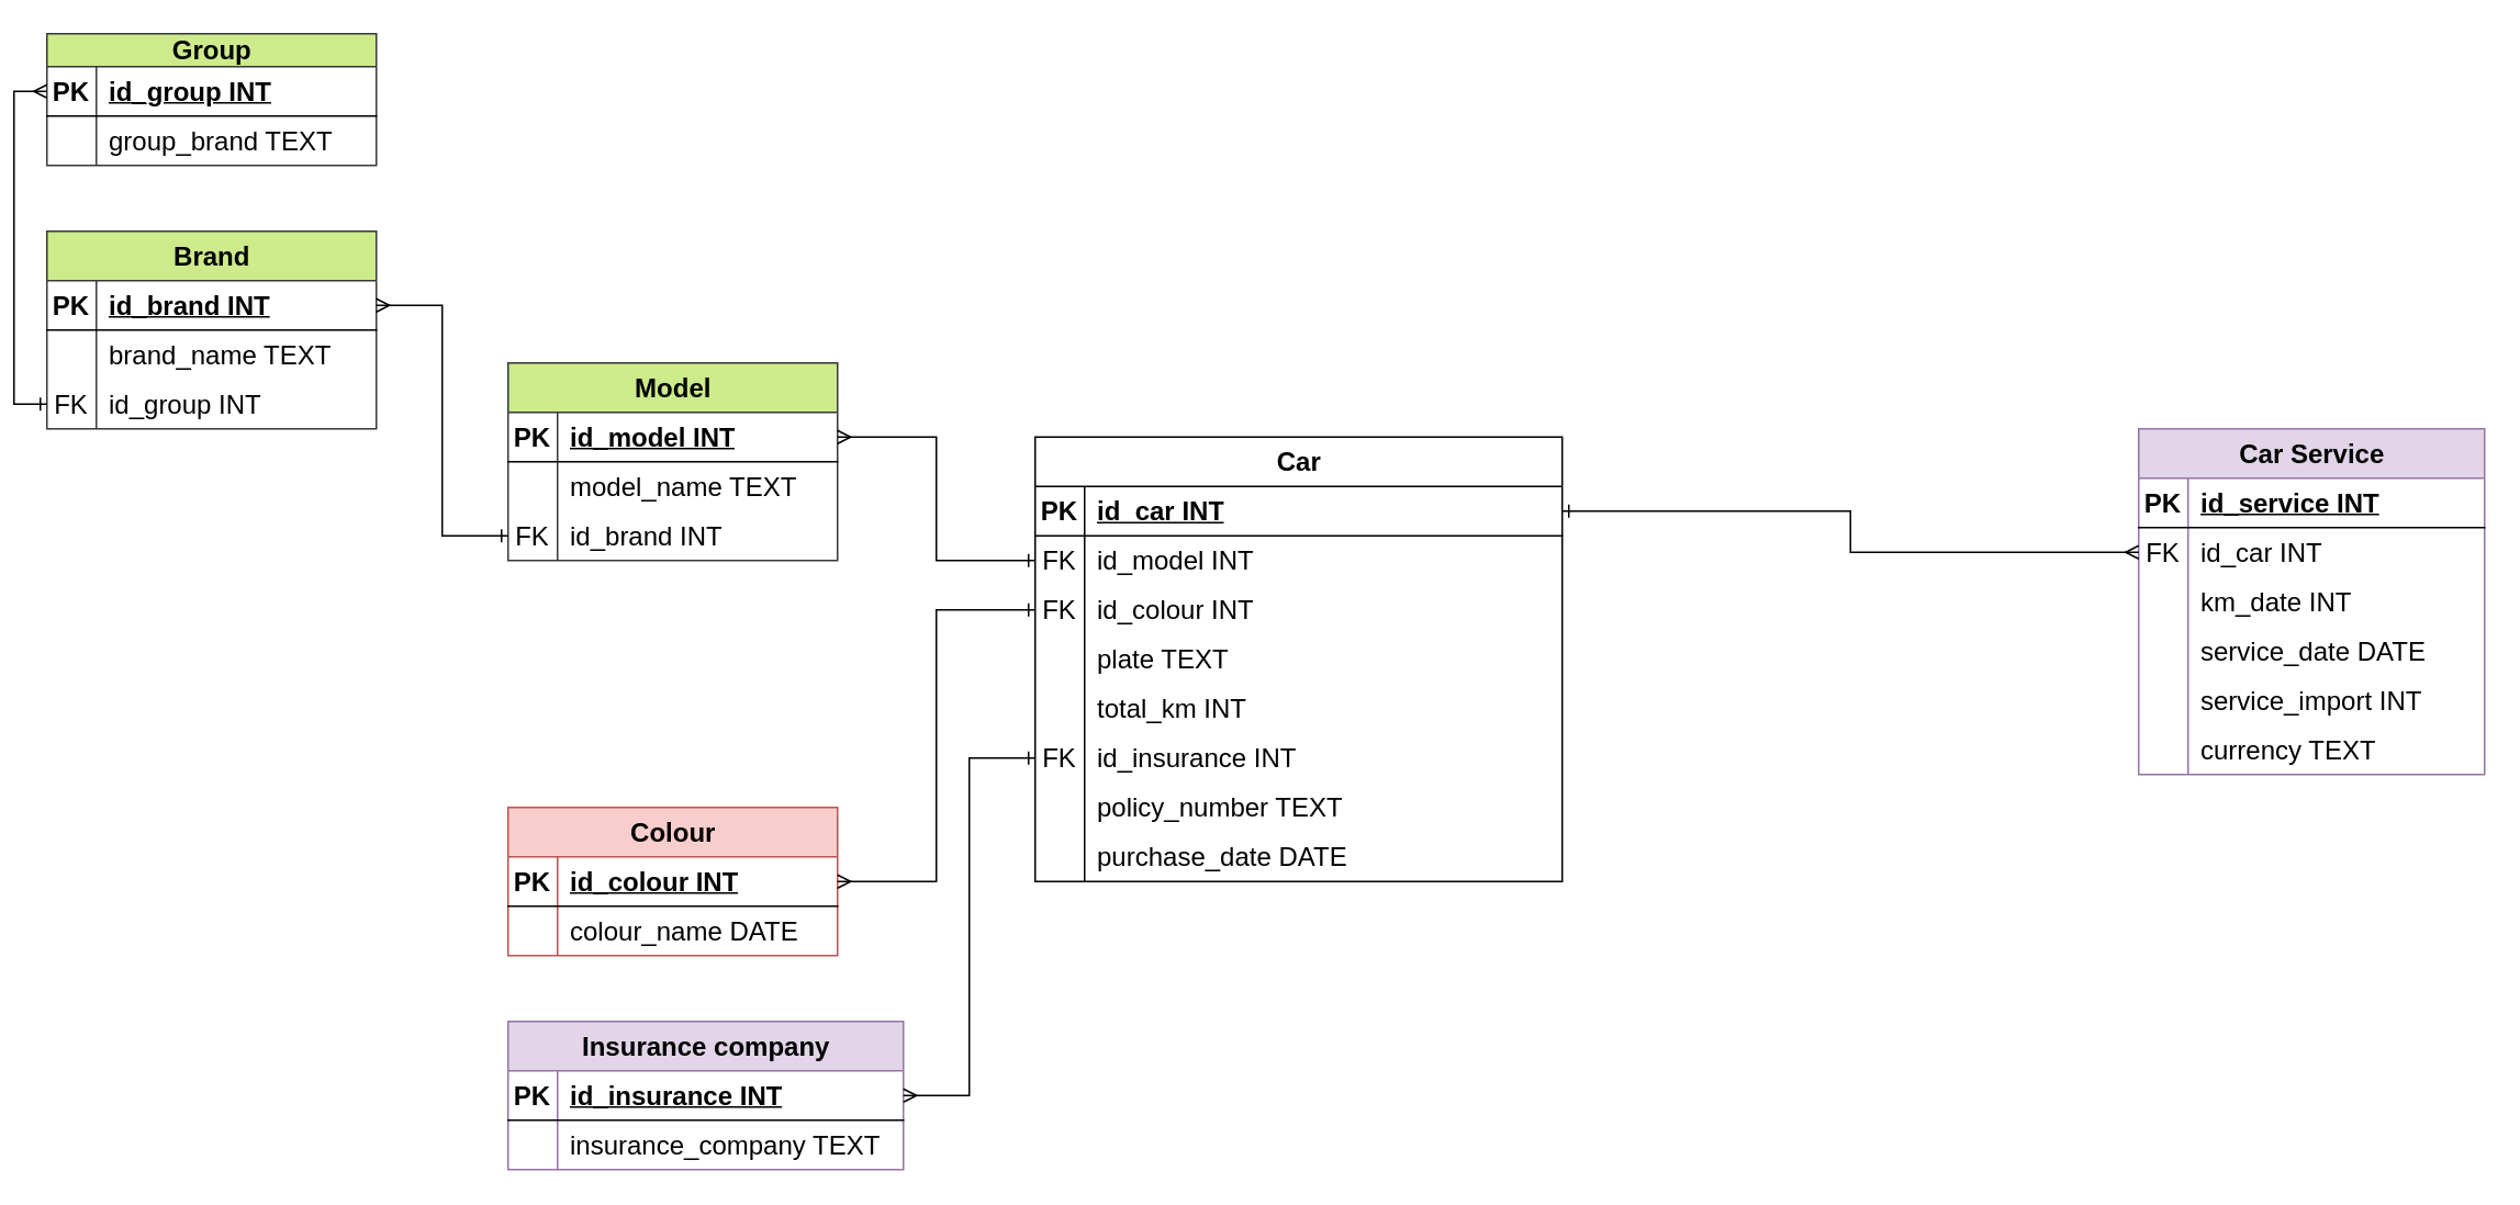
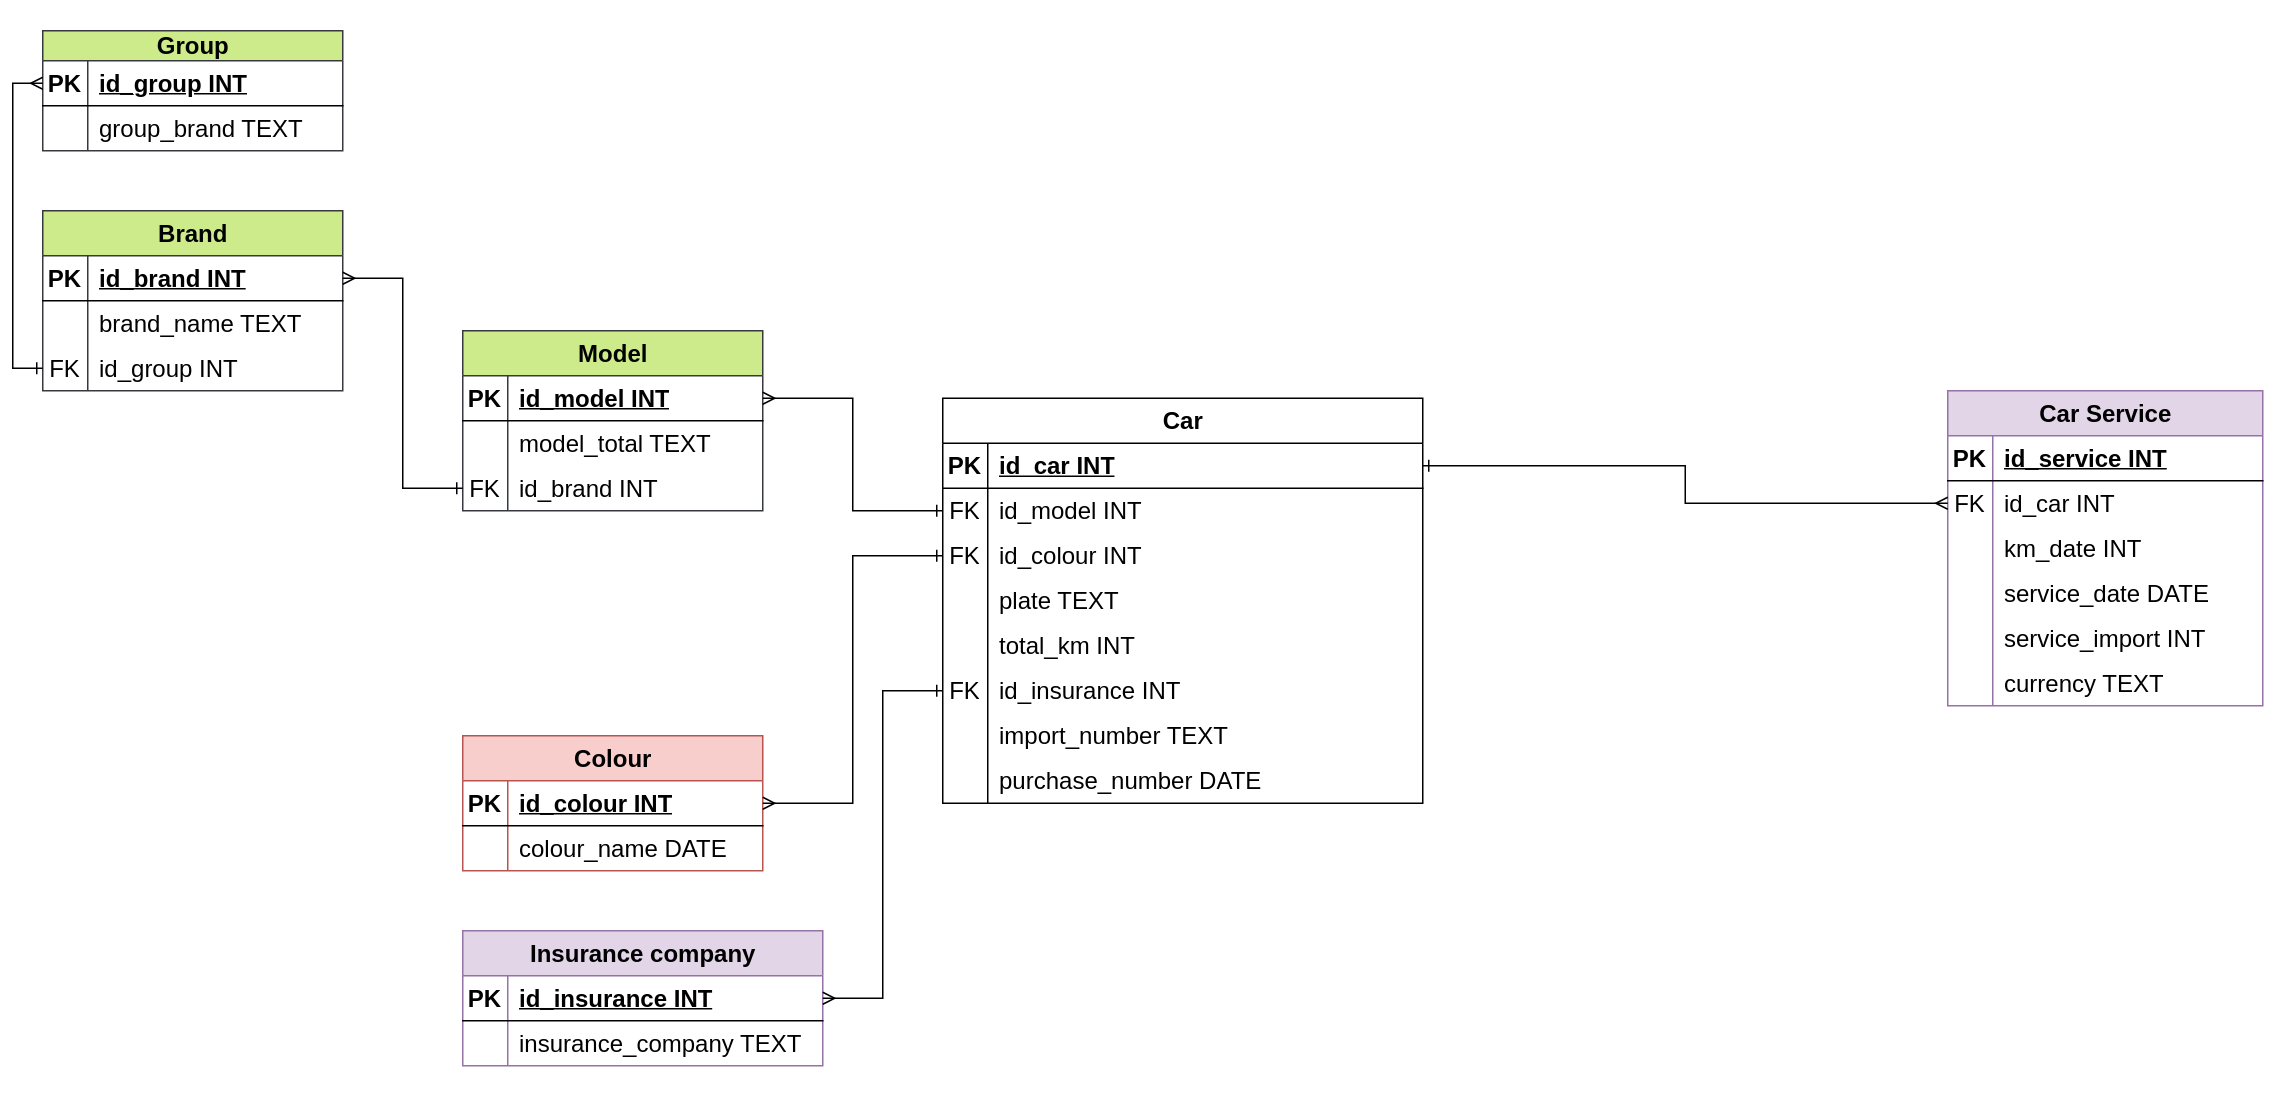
- <mxCell id="33" value="model_name TEXT" style="shape=partialRectangle;connectable=0;fillColor=none;top=0;left=0;bottom=0;right=0;align=left;spacingLeft=6;overflow=hidden;whiteSpace=wrap;html=1;fontSize=16;" vertex="1" parent="31"><mxGeometry x="30" width="170" height="30" as="geometry"><mxRectangle width="170" height="30" as="alternateBounds" /></mxGeometry></mxCell>
+ <mxCell id="33" value="model_total TEXT" style="shape=partialRectangle;connectable=0;fillColor=none;top=0;left=0;bottom=0;right=0;align=left;spacingLeft=6;overflow=hidden;whiteSpace=wrap;html=1;fontSize=16;" vertex="1" parent="31"><mxGeometry x="30" width="170" height="30" as="geometry"><mxRectangle width="170" height="30" as="alternateBounds" /></mxGeometry></mxCell>
- <mxCell id="23" value="policy_number TEXT" style="shape=partialRectangle;connectable=0;fillColor=none;top=0;left=0;bottom=0;right=0;align=left;spacingLeft=6;fontStyle=0;overflow=hidden;whiteSpace=wrap;html=1;fontSize=16;" vertex="1" parent="21"><mxGeometry x="30" width="290" height="30" as="geometry"><mxRectangle width="290" height="30" as="alternateBounds" /></mxGeometry></mxCell>
+ <mxCell id="23" value="import_number TEXT" style="shape=partialRectangle;connectable=0;fillColor=none;top=0;left=0;bottom=0;right=0;align=left;spacingLeft=6;fontStyle=0;overflow=hidden;whiteSpace=wrap;html=1;fontSize=16;" vertex="1" parent="21"><mxGeometry x="30" width="290" height="30" as="geometry"><mxRectangle width="290" height="30" as="alternateBounds" /></mxGeometry></mxCell>
- <mxCell id="26" value="purchase_date DATE" style="shape=partialRectangle;connectable=0;fillColor=none;top=0;left=0;bottom=0;right=0;align=left;spacingLeft=6;overflow=hidden;whiteSpace=wrap;html=1;fontSize=16;" vertex="1" parent="24"><mxGeometry x="30" width="290" height="30" as="geometry"><mxRectangle width="290" height="30" as="alternateBounds" /></mxGeometry></mxCell>
+ <mxCell id="26" value="purchase_number DATE" style="shape=partialRectangle;connectable=0;fillColor=none;top=0;left=0;bottom=0;right=0;align=left;spacingLeft=6;overflow=hidden;whiteSpace=wrap;html=1;fontSize=16;" vertex="1" parent="24"><mxGeometry x="30" width="290" height="30" as="geometry"><mxRectangle width="290" height="30" as="alternateBounds" /></mxGeometry></mxCell>
